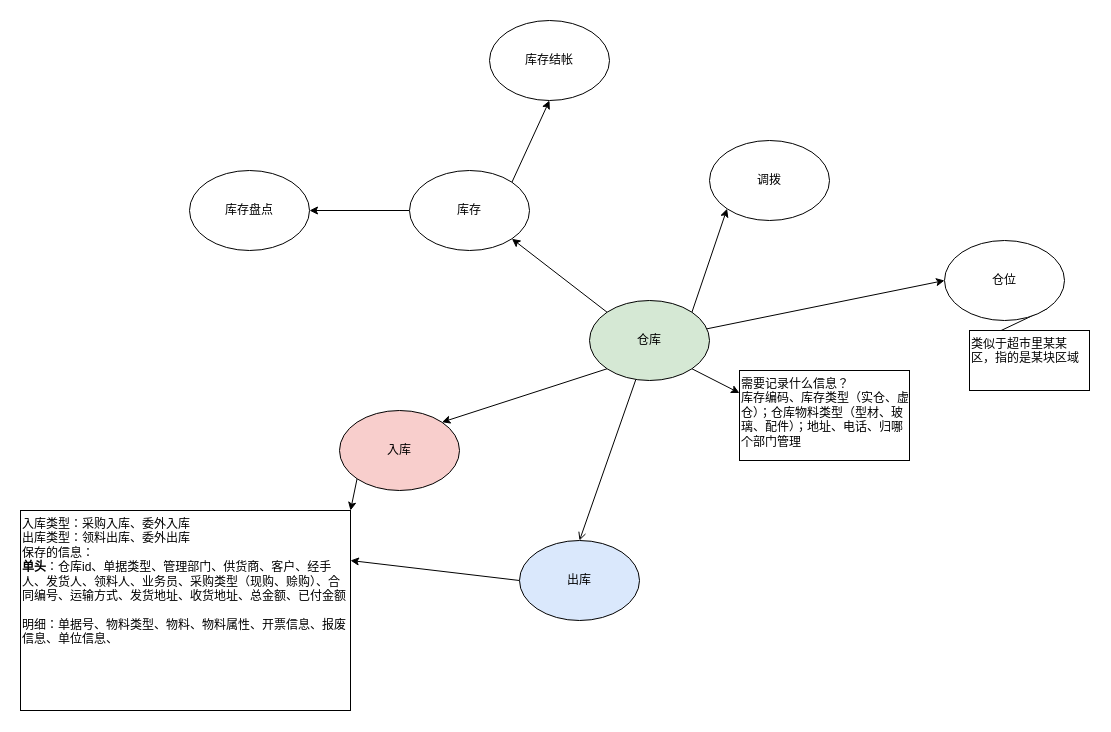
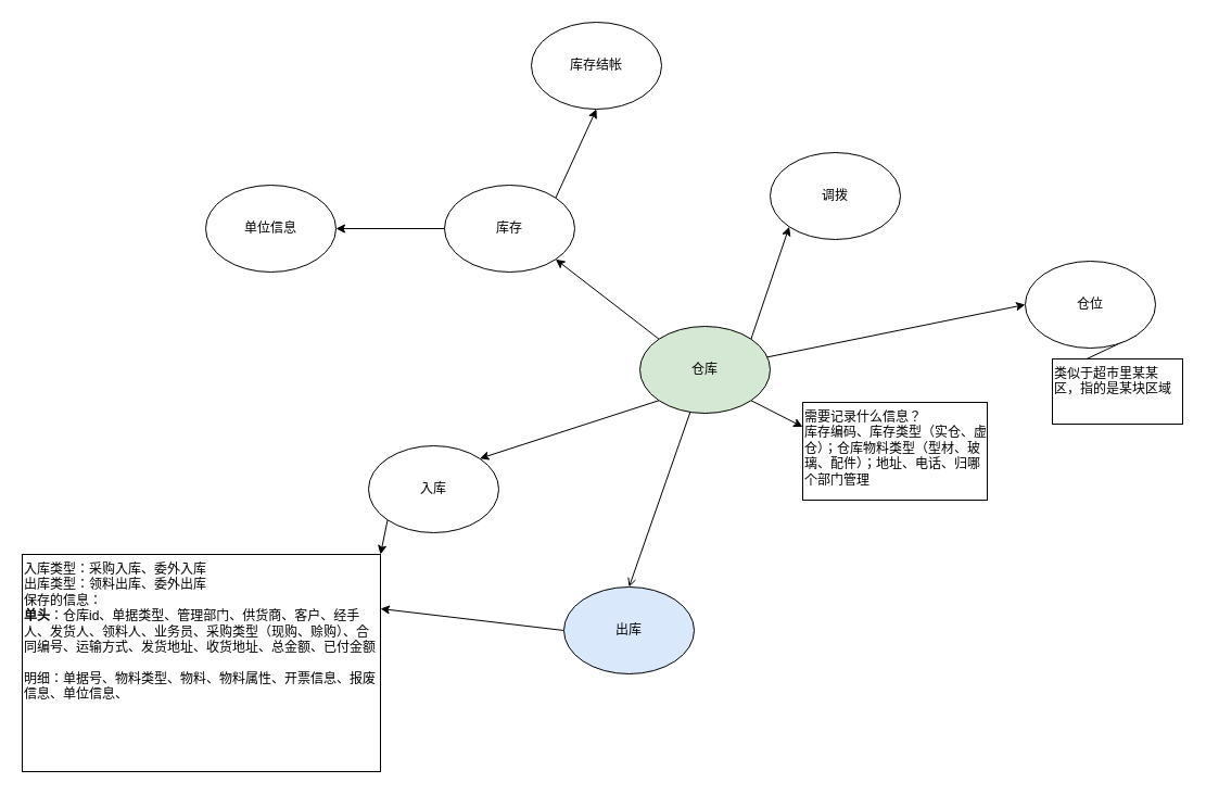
- <mxCell id="22" value="库存盘点" style="ellipse;whiteSpace=wrap;html=1;" vertex="1" parent="1"><mxGeometry x="189" y="170" width="120" height="80" as="geometry" /></mxCell>
+ <mxCell id="22" value="单位信息" style="ellipse;whiteSpace=wrap;html=1;" vertex="1" parent="1"><mxGeometry x="189" y="170" width="120" height="80" as="geometry" /></mxCell>
- <mxCell id="14" value="入库" style="ellipse;whiteSpace=wrap;html=1;fillColor=#f8cecc;" vertex="1" parent="1"><mxGeometry x="339" y="410" width="120" height="80" as="geometry" /></mxCell>
+ <mxCell id="14" value="入库" style="ellipse;whiteSpace=wrap;html=1;" vertex="1" parent="1"><mxGeometry x="339" y="410" width="120" height="80" as="geometry" /></mxCell>
